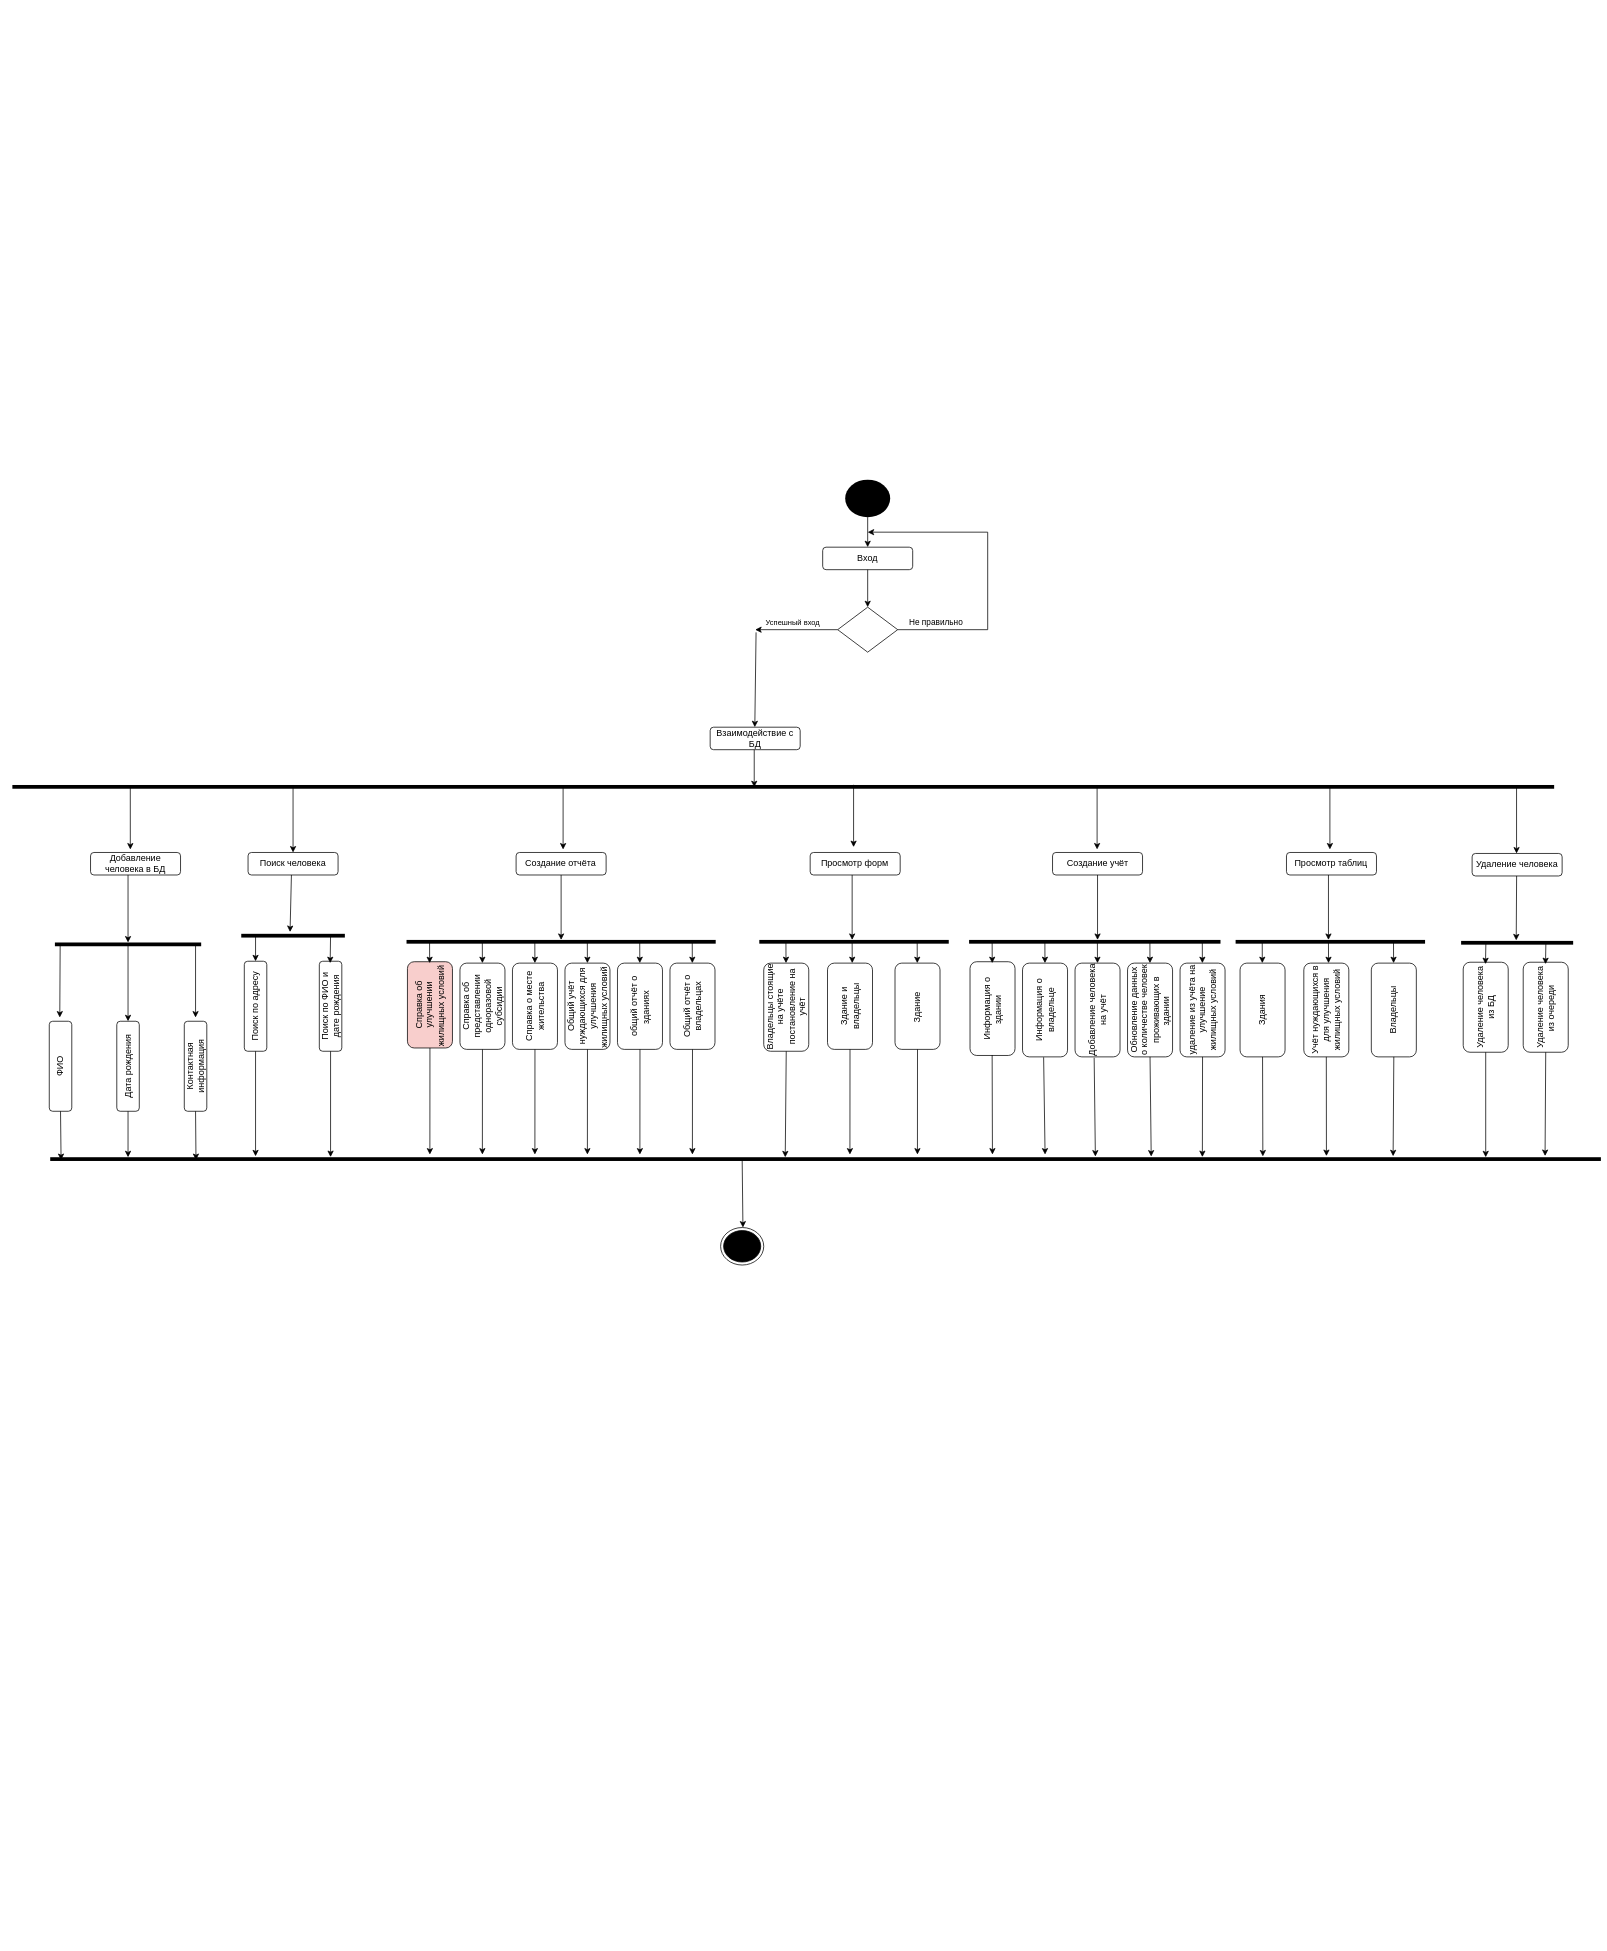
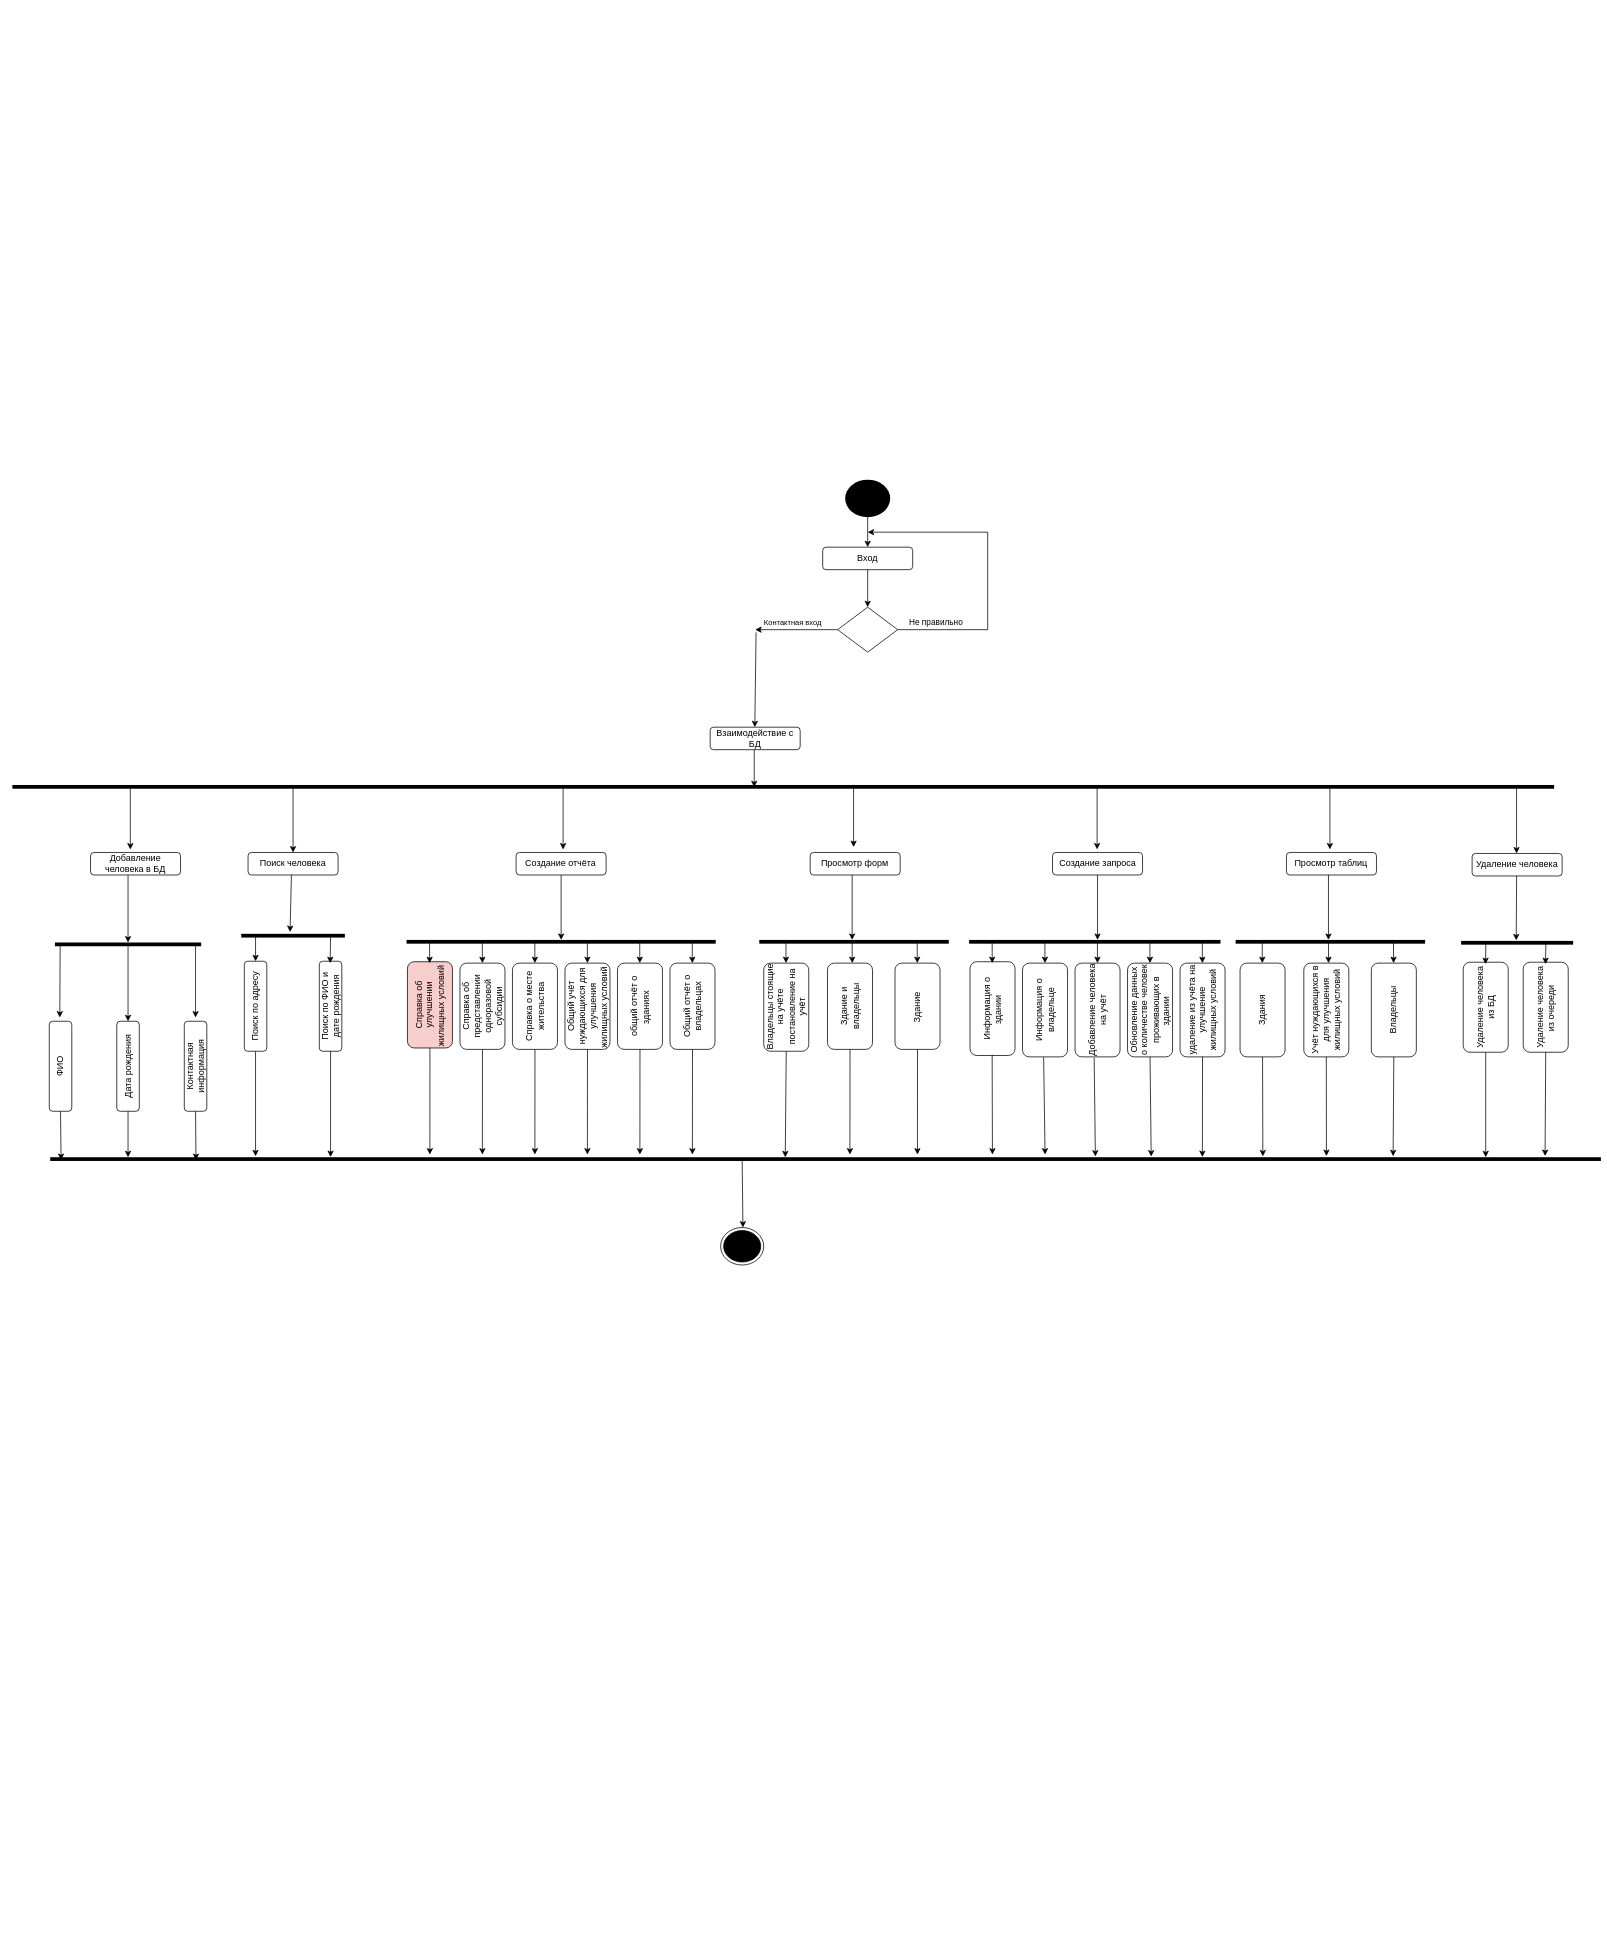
- <mxCell id="12" value="Успешный вход" style="text;html=1;align=center;verticalAlign=middle;resizable=0;points=[];autosize=1;fontSize=10;" parent="1" vertex="1"><mxGeometry x="1006.07" y="813.97" width="100" height="30" as="geometry" /></mxCell>
+ <mxCell id="12" value="Контактная вход" style="text;html=1;align=center;verticalAlign=middle;resizable=0;points=[];autosize=1;fontSize=10;" parent="1" vertex="1"><mxGeometry x="1006.07" y="813.97" width="100" height="30" as="geometry" /></mxCell>
- <mxCell id="78" value="Создание учёт" style="rounded=1;whiteSpace=wrap;html=1;" vertex="1" parent="1"><mxGeometry x="1402.5" y="1136" width="120" height="30" as="geometry" /></mxCell>
+ <mxCell id="78" value="Создание запроса" style="rounded=1;whiteSpace=wrap;html=1;" vertex="1" parent="1"><mxGeometry x="1402.5" y="1136" width="120" height="30" as="geometry" /></mxCell>
